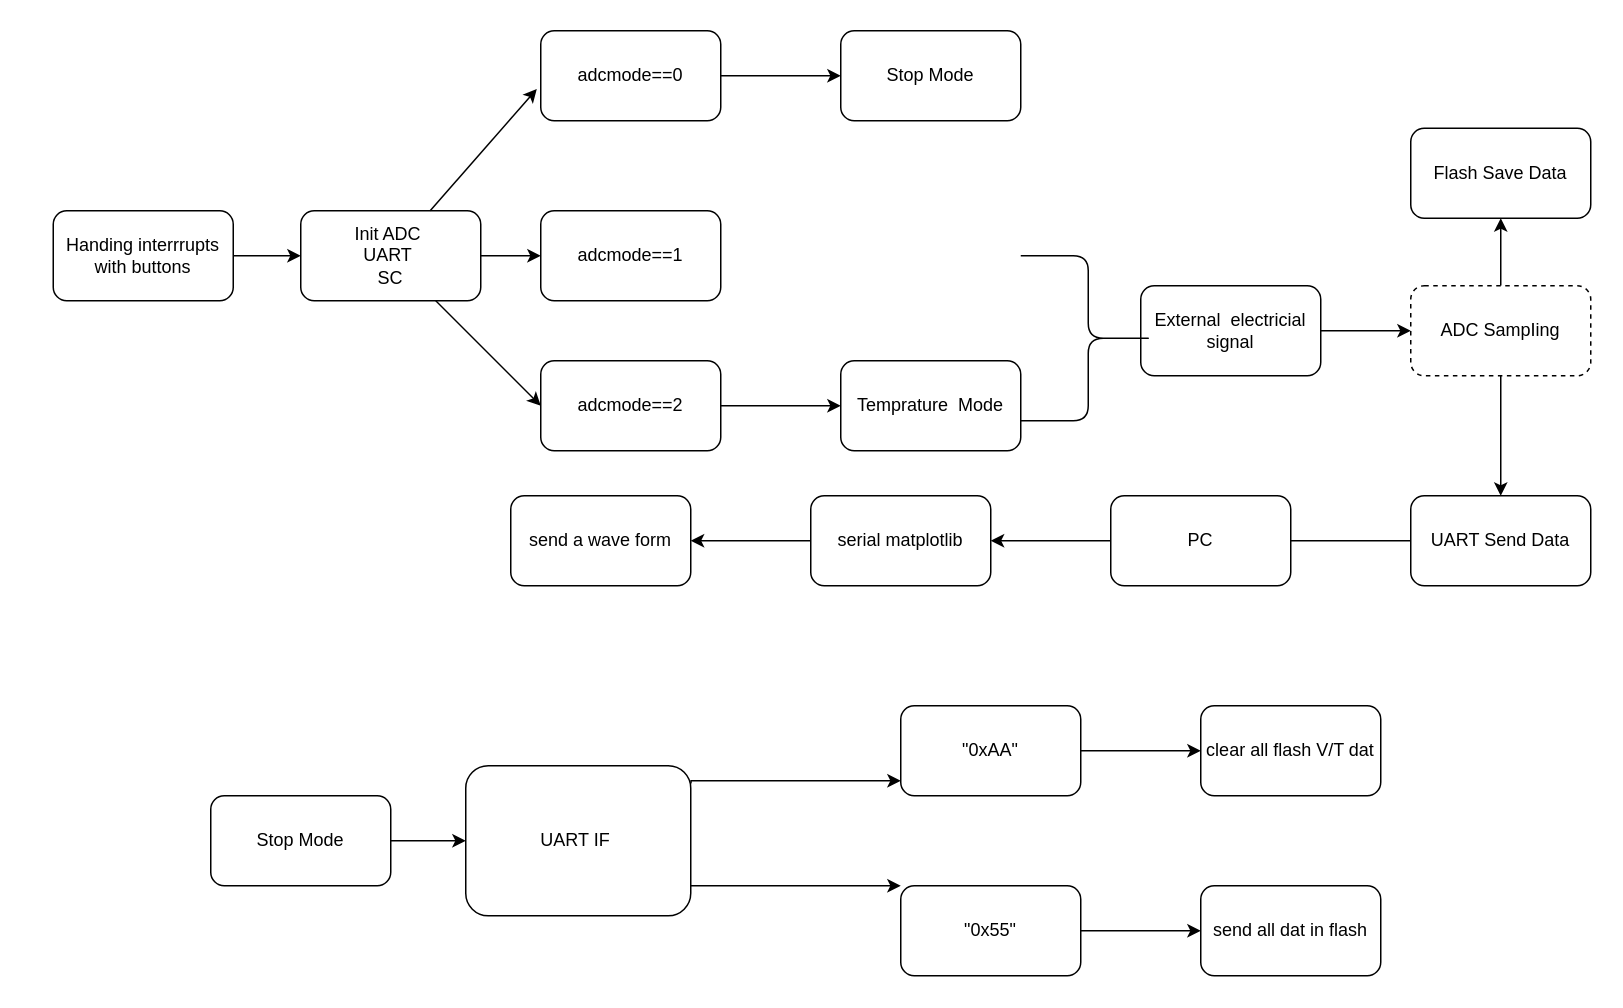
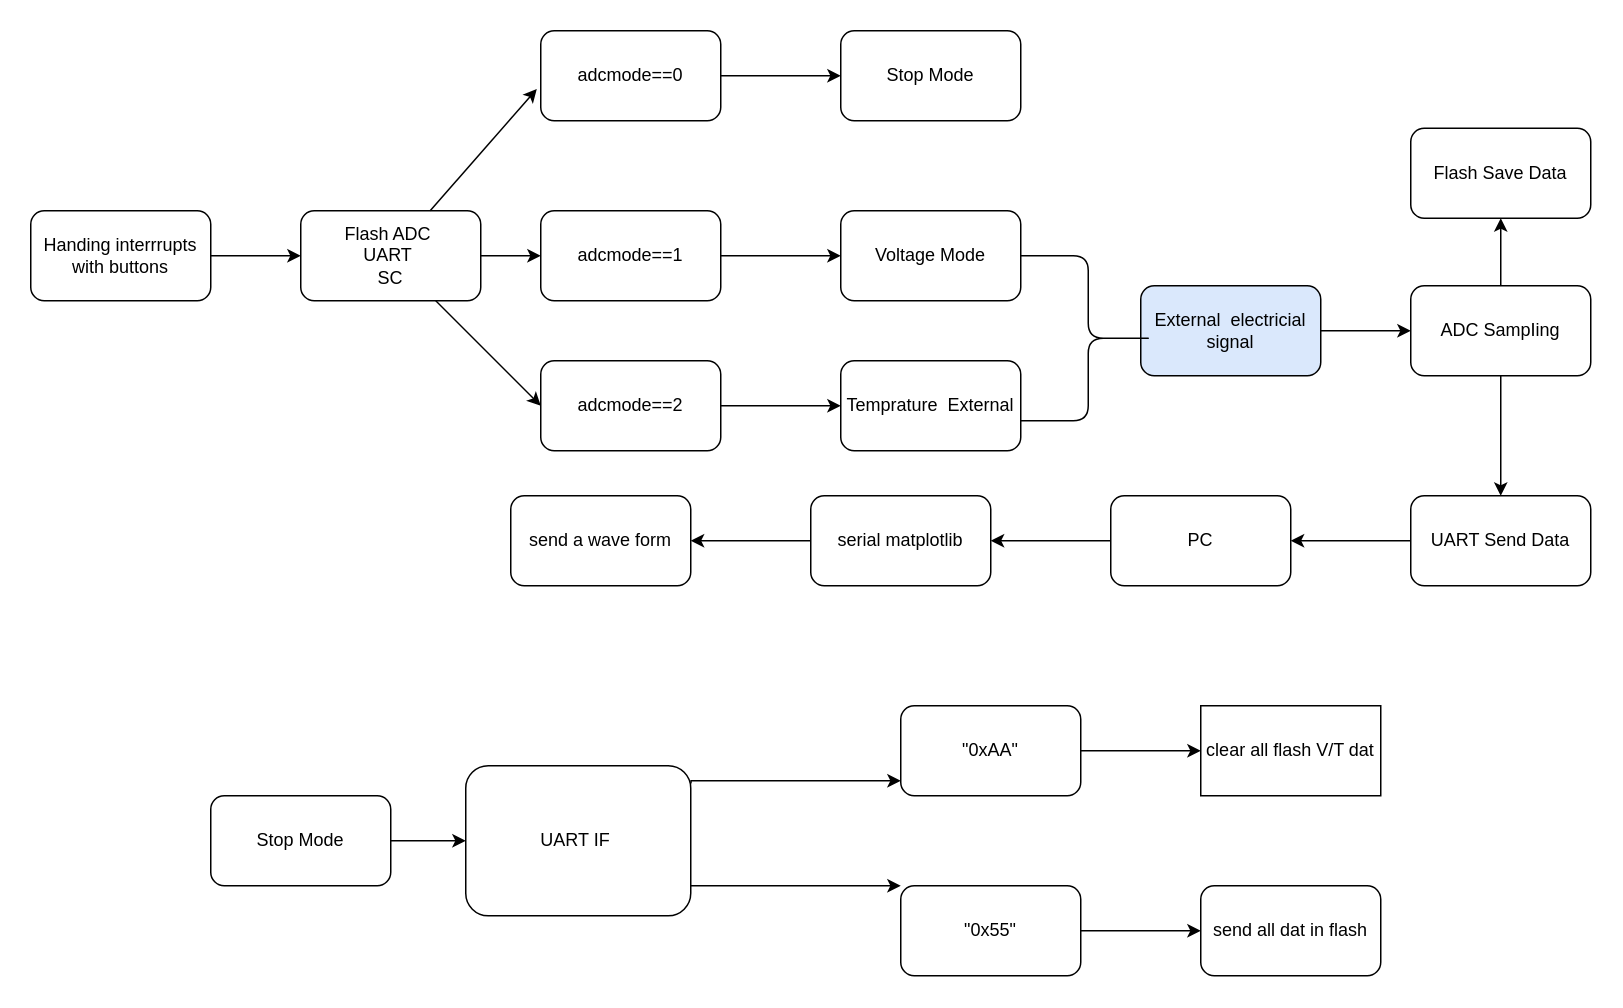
- <mxCell id="3" value="Handing interrrupts with buttons" style="rounded=1;whiteSpace=wrap;html=1;" vertex="1" parent="1"><mxGeometry x="35" y="140" width="120" height="60" as="geometry" /></mxCell>
+ <mxCell id="3" value="Handing interrrupts with buttons" style="rounded=1;whiteSpace=wrap;html=1;" vertex="1" parent="1"><mxGeometry x="20" y="140" width="120" height="60" as="geometry" /></mxCell>
- <mxCell id="5" value="Init ADC&amp;nbsp;&lt;br&gt;UART&amp;nbsp;&lt;br&gt;SC&lt;br&gt;" style="whiteSpace=wrap;html=1;rounded=1;" vertex="1" parent="1"><mxGeometry x="200" y="140" width="120" height="60" as="geometry" /></mxCell>
+ <mxCell id="5" value="Flash ADC&amp;nbsp;&lt;br&gt;UART&amp;nbsp;&lt;br&gt;SC&lt;br&gt;" style="whiteSpace=wrap;html=1;rounded=1;" vertex="1" parent="1"><mxGeometry x="200" y="140" width="120" height="60" as="geometry" /></mxCell>
+ <mxCell id="13" style="edgeStyle=orthogonalEdgeStyle;rounded=0;orthogonalLoop=1;jettySize=auto;html=1;" edge="1" parent="1" source="14" target="6"><mxGeometry relative="1" as="geometry" /></mxCell>
+ <mxCell id="6" value="Voltage Mode" style="whiteSpace=wrap;html=1;rounded=1;" vertex="1" parent="1"><mxGeometry y="140" width="120" height="60" as="geometry" x="560" /></mxCell>
- <mxCell id="18" value="External&amp;nbsp; electricial&lt;br&gt;signal&lt;br&gt;" style="rounded=1;whiteSpace=wrap;html=1;" vertex="1" parent="1"><mxGeometry x="760" y="190" width="120" height="60" as="geometry" /></mxCell>
+ <mxCell id="18" value="External&amp;nbsp; electricial&lt;br&gt;signal&lt;br&gt;" style="rounded=1;whiteSpace=wrap;html=1;fillColor=#dae8fc;" vertex="1" parent="1"><mxGeometry x="760" y="190" width="120" height="60" as="geometry" /></mxCell>
- <mxCell id="22" value="ADC SampIing" style="rounded=1;whiteSpace=wrap;html=1;dashed=1;" vertex="1" parent="1"><mxGeometry x="940" y="190" width="120" height="60" as="geometry" /></mxCell>
+ <mxCell id="22" value="ADC SampIing" style="rounded=1;whiteSpace=wrap;html=1;" vertex="1" parent="1"><mxGeometry x="940" y="190" width="120" height="60" as="geometry" /></mxCell>
- <mxCell id="9" value="Temprature&amp;nbsp; Mode" style="whiteSpace=wrap;html=1;rounded=1;" vertex="1" parent="1"><mxGeometry y="240" width="120" height="60" as="geometry" x="560" /></mxCell>
+ <mxCell id="9" value="Temprature&amp;nbsp; External" style="whiteSpace=wrap;html=1;rounded=1;" vertex="1" parent="1"><mxGeometry y="240" width="120" height="60" as="geometry" x="560" /></mxCell>
- <mxCell id="23" value="" style="edgeStyle=orthogonalEdgeStyle;rounded=0;orthogonalLoop=1;jettySize=auto;html=1;endArrow=none;" edge="1" parent="1" source="24" target="27"><mxGeometry relative="1" as="geometry" /></mxCell>
+ <mxCell id="23" value="" style="edgeStyle=orthogonalEdgeStyle;rounded=0;orthogonalLoop=1;jettySize=auto;html=1;" edge="1" parent="1" source="24" target="27"><mxGeometry relative="1" as="geometry" /></mxCell>
- <mxCell id="38" value="clear all flash V/T dat" style="whiteSpace=wrap;html=1;rounded=1;" vertex="1" parent="1"><mxGeometry x="800" y="470" width="120" height="60" as="geometry" /></mxCell>
+ <mxCell id="38" value="clear all flash V/T dat" style="whiteSpace=wrap;html=1;rounded=0;" vertex="1" parent="1"><mxGeometry x="800" y="470" width="120" height="60" as="geometry" /></mxCell>
